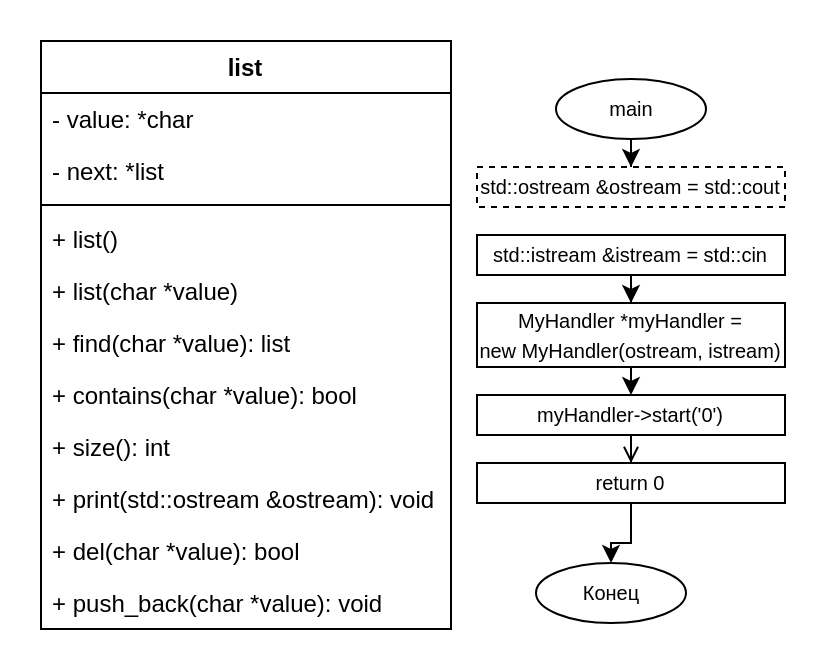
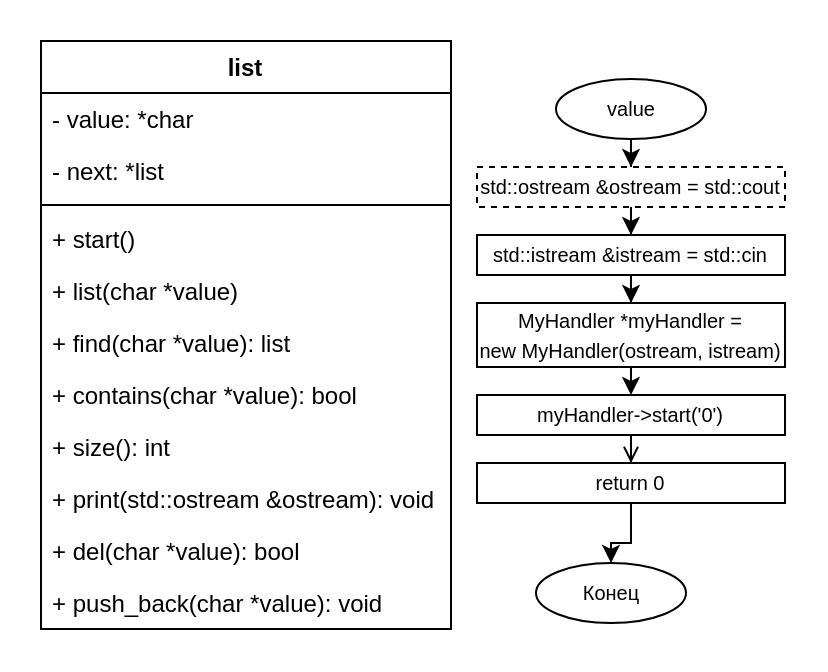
- <mxCell id="15" value="&lt;font style=&quot;font-size: 10px;&quot;&gt;main&lt;/font&gt;" style="ellipse;whiteSpace=wrap;html=1;" parent="1" vertex="1"><mxGeometry x="277.5" y="39" width="75" height="30" as="geometry" /></mxCell>
+ <mxCell id="15" value="&lt;font style=&quot;font-size: 10px;&quot;&gt;value&lt;/font&gt;" style="ellipse;whiteSpace=wrap;html=1;" parent="1" vertex="1"><mxGeometry x="277.5" y="39" width="75" height="30" as="geometry" /></mxCell>
+ <mxCell id="16" value="" style="edgeStyle=orthogonalEdgeStyle;rounded=0;orthogonalLoop=1;jettySize=auto;html=1;" parent="1" source="17" target="19" edge="1"><mxGeometry relative="1" as="geometry" /></mxCell>
- <mxCell id="6" value="+ list()" style="text;strokeColor=none;fillColor=none;align=left;verticalAlign=top;spacingLeft=4;spacingRight=4;overflow=hidden;rotatable=0;points=[[0,0.5],[1,0.5]];portConstraint=eastwest;whiteSpace=wrap;html=1;" parent="2" vertex="1"><mxGeometry y="86" width="205" height="26" as="geometry" /></mxCell>
+ <mxCell id="6" value="+ start()" style="text;strokeColor=none;fillColor=none;align=left;verticalAlign=top;spacingLeft=4;spacingRight=4;overflow=hidden;rotatable=0;points=[[0,0.5],[1,0.5]];portConstraint=eastwest;whiteSpace=wrap;html=1;" parent="2" vertex="1"><mxGeometry y="86" width="205" height="26" as="geometry" /></mxCell>
